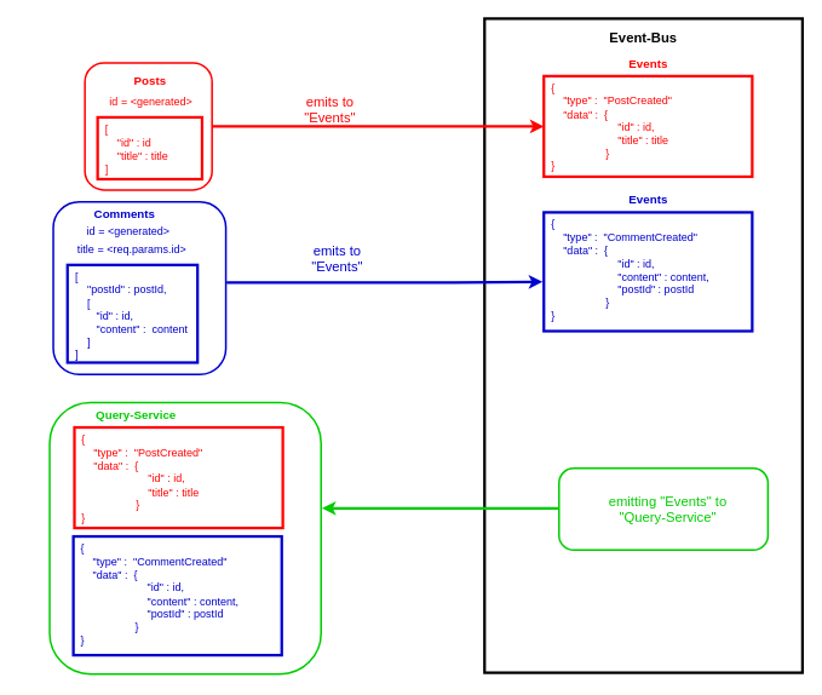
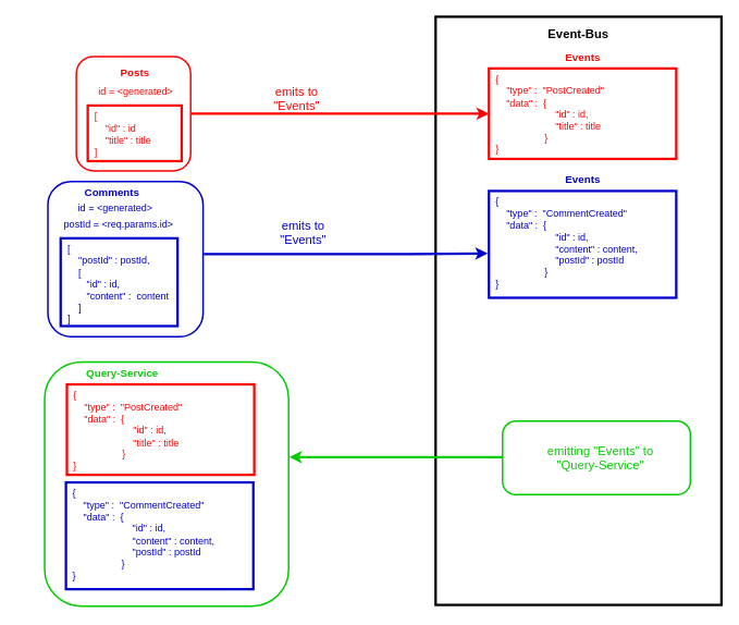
- <mxCell id="26" value="&lt;font color=&quot;#0000cc&quot;&gt;title = &amp;lt;req.params.id&amp;gt;&lt;/font&gt;" style="text;html=1;strokeColor=none;fillColor=none;align=center;verticalAlign=middle;whiteSpace=wrap;rounded=0;" vertex="1" parent="21"><mxGeometry x="29" y="43.2" width="137.53" height="17.5" as="geometry" /></mxCell>
+ <mxCell id="26" value="&lt;font color=&quot;#0000cc&quot;&gt;postId = &amp;lt;req.params.id&amp;gt;&lt;/font&gt;" style="text;html=1;strokeColor=none;fillColor=none;align=center;verticalAlign=middle;whiteSpace=wrap;rounded=0;" vertex="1" parent="21"><mxGeometry x="29" y="43.2" width="137.53" height="17.5" as="geometry" /></mxCell>
